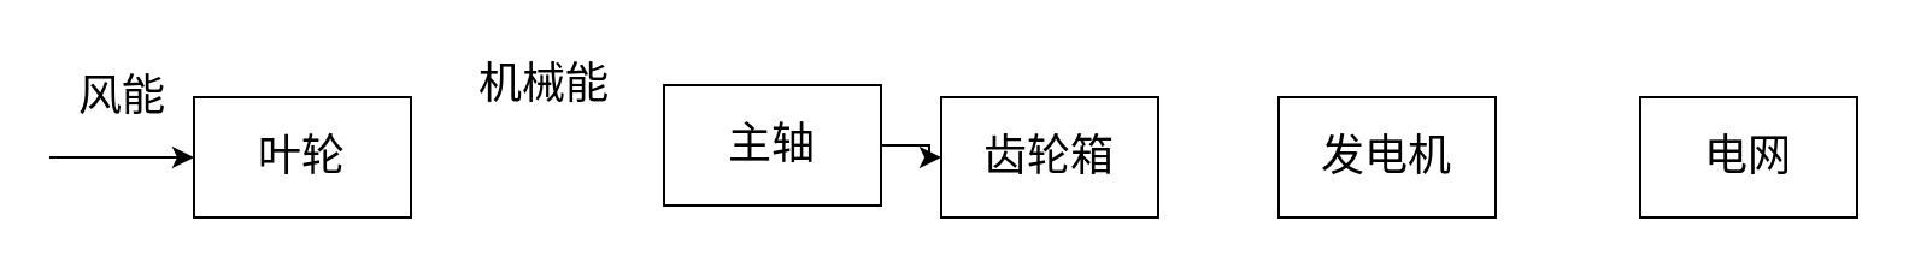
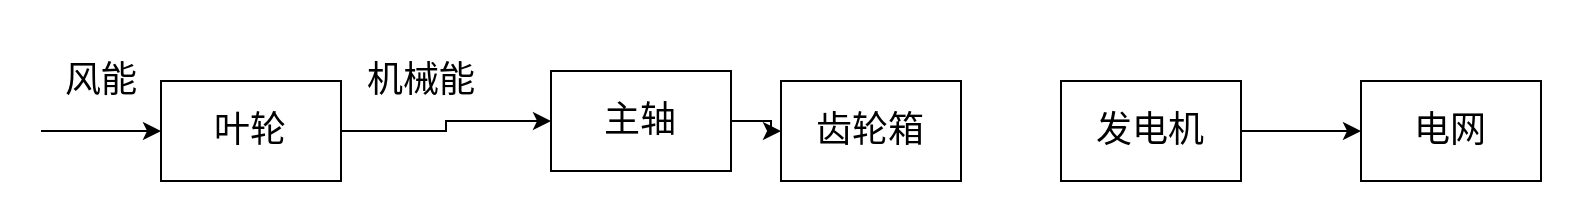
- <mxCell id="10" value="&lt;font style=&quot;font-size: 18px;&quot;&gt;机械能&lt;/font&gt;" style="text;html=1;align=center;verticalAlign=middle;resizable=0;points=[];autosize=1;strokeColor=none;fillColor=none;" vertex="1" parent="1"><mxGeometry x="185" y="15" width="80" height="40" as="geometry" /></mxCell>
+ <mxCell id="10" value="&lt;font style=&quot;font-size: 18px;&quot;&gt;机械能&lt;/font&gt;" style="text;html=1;align=center;verticalAlign=middle;resizable=0;points=[];autosize=1;strokeColor=none;fillColor=none;" vertex="1" parent="1"><mxGeometry x="170" y="20" width="80" height="40" as="geometry" /></mxCell>
+ <mxCell id="2" style="edgeStyle=orthogonalEdgeStyle;rounded=0;orthogonalLoop=1;jettySize=auto;html=1;entryX=0;entryY=0.5;entryDx=0;entryDy=0;" edge="1" parent="1" source="3" target="5"><mxGeometry relative="1" as="geometry" /></mxCell>
+ <mxCell id="7" style="edgeStyle=orthogonalEdgeStyle;rounded=0;orthogonalLoop=1;jettySize=auto;html=1;entryX=0;entryY=0.5;entryDx=0;entryDy=0;" edge="1" parent="1" source="8" target="9"><mxGeometry relative="1" as="geometry" /></mxCell>
